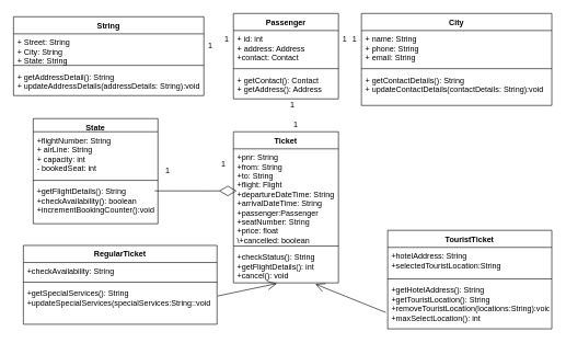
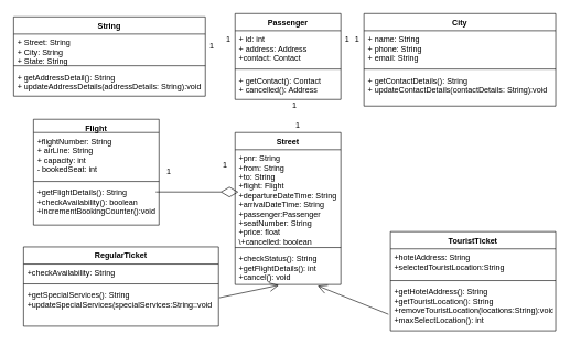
- <mxCell id="9" value="+ getContact(): Contact&#10;+ getAddress(): Address" style="text;strokeColor=none;fillColor=none;align=left;verticalAlign=top;spacingLeft=4;spacingRight=4;overflow=hidden;rotatable=0;points=[[0,0.5],[1,0.5]];portConstraint=eastwest;" vertex="1" parent="6"><mxGeometry y="88" width="160" height="42" as="geometry" /></mxCell>
+ <mxCell id="9" value="+ getContact(): Contact&#10;+ cancelled(): Address" style="text;strokeColor=none;fillColor=none;align=left;verticalAlign=top;spacingLeft=4;spacingRight=4;overflow=hidden;rotatable=0;points=[[0,0.5],[1,0.5]];portConstraint=eastwest;" vertex="1" parent="6"><mxGeometry y="88" width="160" height="42" as="geometry" /></mxCell>
- <mxCell id="14" value="State" style="swimlane;fontStyle=1;align=center;verticalAlign=top;childLayout=stackLayout;horizontal=1;startSize=20;horizontalStack=0;resizeParent=1;resizeParentMax=0;resizeLast=0;collapsible=1;marginBottom=0;" vertex="1" parent="1"><mxGeometry x="50" y="180" width="190" height="160" as="geometry" /></mxCell>
+ <mxCell id="14" value="Flight" style="swimlane;fontStyle=1;align=center;verticalAlign=top;childLayout=stackLayout;horizontal=1;startSize=20;horizontalStack=0;resizeParent=1;resizeParentMax=0;resizeLast=0;collapsible=1;marginBottom=0;" vertex="1" parent="1"><mxGeometry x="50" y="180" width="190" height="160" as="geometry" /></mxCell>
- <mxCell id="18" value="Ticket" style="swimlane;fontStyle=1;align=center;verticalAlign=top;childLayout=stackLayout;horizontal=1;startSize=26;horizontalStack=0;resizeParent=1;resizeParentMax=0;resizeLast=0;collapsible=1;marginBottom=0;" vertex="1" parent="1"><mxGeometry x="355" y="200" width="160" height="230" as="geometry" /></mxCell>
+ <mxCell id="18" value="Street" style="swimlane;fontStyle=1;align=center;verticalAlign=top;childLayout=stackLayout;horizontal=1;startSize=26;horizontalStack=0;resizeParent=1;resizeParentMax=0;resizeLast=0;collapsible=1;marginBottom=0;" vertex="1" parent="1"><mxGeometry x="355" y="200" width="160" height="230" as="geometry" /></mxCell>
